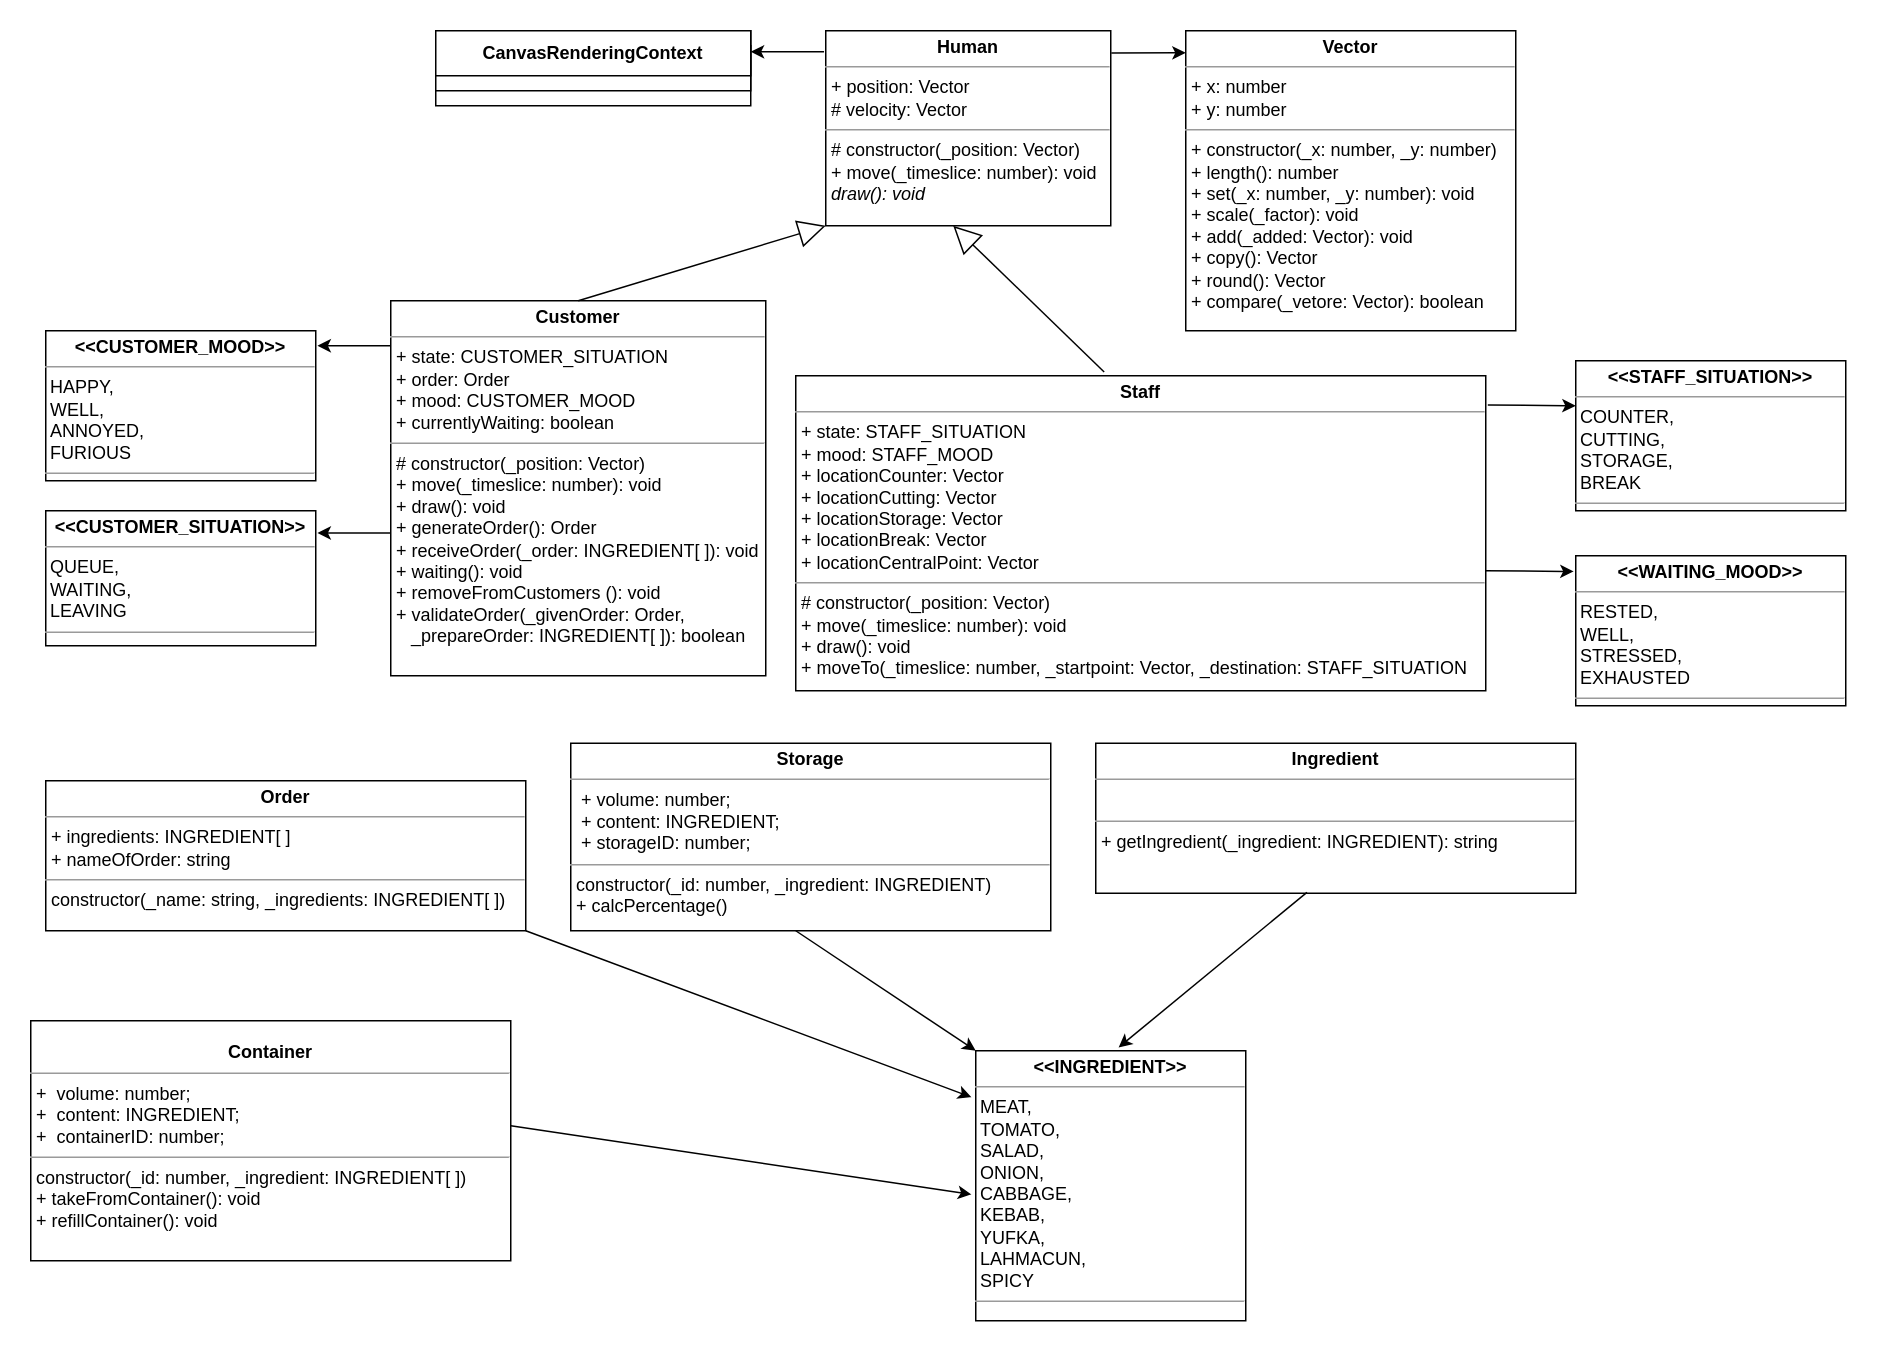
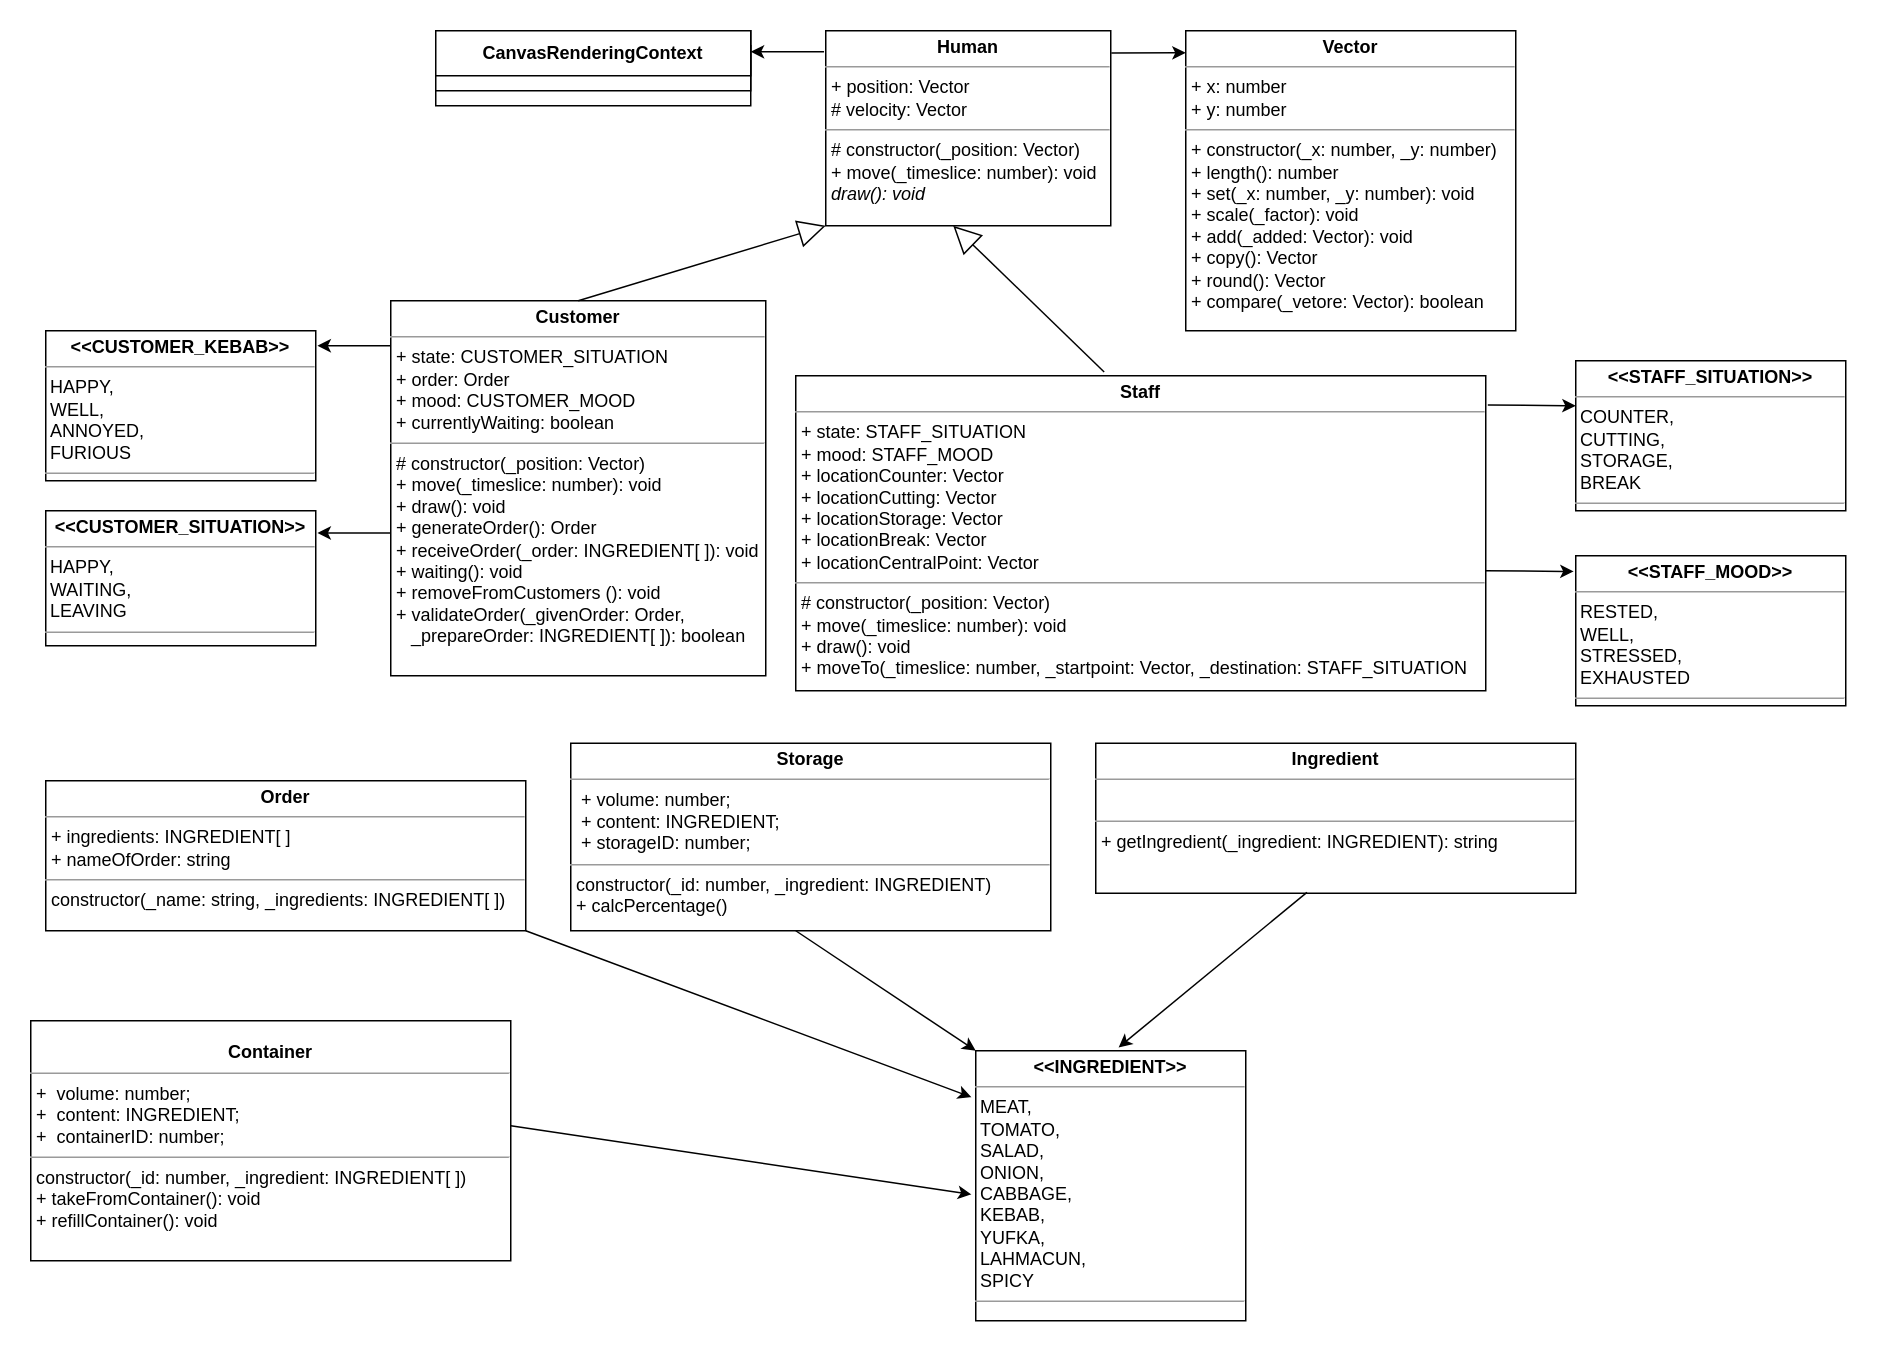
- <mxCell id="16" value="&lt;p style=&quot;margin: 0px ; margin-top: 4px ; text-align: center&quot;&gt;&lt;b&gt;&amp;lt;&amp;lt;CUSTOMER_MOOD&amp;gt;&amp;gt;&lt;/b&gt;&lt;/p&gt;&lt;hr size=&quot;1&quot;&gt;&lt;div align=&quot;left&quot;&gt;&amp;nbsp;HAPPY, &lt;br&gt;&lt;/div&gt;&lt;div align=&quot;left&quot;&gt;&amp;nbsp;WELL, &lt;br&gt;&lt;/div&gt;&lt;div align=&quot;left&quot;&gt;&amp;nbsp;ANNOYED,&lt;/div&gt;&amp;nbsp;FURIOUS&lt;hr size=&quot;1&quot;&gt;&lt;p style=&quot;margin: 0px ; margin-left: 4px&quot;&gt;&lt;br&gt;&lt;/p&gt;" style="verticalAlign=top;align=left;overflow=fill;fontSize=12;fontFamily=Helvetica;html=1;" vertex="1" parent="1"><mxGeometry x="30" y="220" width="180" height="100" as="geometry" /></mxCell>
+ <mxCell id="16" value="&lt;p style=&quot;margin: 0px ; margin-top: 4px ; text-align: center&quot;&gt;&lt;b&gt;&amp;lt;&amp;lt;CUSTOMER_KEBAB&amp;gt;&amp;gt;&lt;/b&gt;&lt;/p&gt;&lt;hr size=&quot;1&quot;&gt;&lt;div align=&quot;left&quot;&gt;&amp;nbsp;HAPPY, &lt;br&gt;&lt;/div&gt;&lt;div align=&quot;left&quot;&gt;&amp;nbsp;WELL, &lt;br&gt;&lt;/div&gt;&lt;div align=&quot;left&quot;&gt;&amp;nbsp;ANNOYED,&lt;/div&gt;&amp;nbsp;FURIOUS&lt;hr size=&quot;1&quot;&gt;&lt;p style=&quot;margin: 0px ; margin-left: 4px&quot;&gt;&lt;br&gt;&lt;/p&gt;" style="verticalAlign=top;align=left;overflow=fill;fontSize=12;fontFamily=Helvetica;html=1;" vertex="1" parent="1"><mxGeometry x="30" y="220" width="180" height="100" as="geometry" /></mxCell>
- <mxCell id="14" value="&lt;p style=&quot;margin: 0px ; margin-top: 4px ; text-align: center&quot;&gt;&lt;b&gt;&amp;lt;&amp;lt;CUSTOMER_SITUATION&amp;gt;&amp;gt;&lt;/b&gt;&lt;/p&gt;&lt;hr size=&quot;1&quot;&gt;&lt;div align=&quot;left&quot;&gt;&amp;nbsp;QUEUE, &lt;br&gt;&lt;/div&gt;&lt;div align=&quot;left&quot;&gt;&amp;nbsp;WAITING, &lt;br&gt;&lt;/div&gt;&lt;div align=&quot;left&quot;&gt;&amp;nbsp;LEAVING&lt;/div&gt;&lt;hr size=&quot;1&quot;&gt;&lt;p style=&quot;margin: 0px ; margin-left: 4px&quot;&gt;&lt;br&gt;&lt;/p&gt;" style="verticalAlign=top;align=left;overflow=fill;fontSize=12;fontFamily=Helvetica;html=1;" vertex="1" parent="1"><mxGeometry x="30" y="340" width="180" height="90" as="geometry" /></mxCell>
+ <mxCell id="14" value="&lt;p style=&quot;margin: 0px ; margin-top: 4px ; text-align: center&quot;&gt;&lt;b&gt;&amp;lt;&amp;lt;CUSTOMER_SITUATION&amp;gt;&amp;gt;&lt;/b&gt;&lt;/p&gt;&lt;hr size=&quot;1&quot;&gt;&lt;div align=&quot;left&quot;&gt;&amp;nbsp;HAPPY, &lt;br&gt;&lt;/div&gt;&lt;div align=&quot;left&quot;&gt;&amp;nbsp;WAITING, &lt;br&gt;&lt;/div&gt;&lt;div align=&quot;left&quot;&gt;&amp;nbsp;LEAVING&lt;/div&gt;&lt;hr size=&quot;1&quot;&gt;&lt;p style=&quot;margin: 0px ; margin-left: 4px&quot;&gt;&lt;br&gt;&lt;/p&gt;" style="verticalAlign=top;align=left;overflow=fill;fontSize=12;fontFamily=Helvetica;html=1;" vertex="1" parent="1"><mxGeometry x="30" y="340" width="180" height="90" as="geometry" /></mxCell>
- <mxCell id="17" value="&lt;p style=&quot;margin: 0px ; margin-top: 4px ; text-align: center&quot;&gt;&lt;b&gt;&amp;lt;&amp;lt;WAITING_MOOD&amp;gt;&amp;gt;&lt;/b&gt;&lt;/p&gt;&lt;hr size=&quot;1&quot;&gt;&amp;nbsp;RESTED,&lt;br&gt;&amp;nbsp;WELL,&lt;br&gt;&amp;nbsp;STRESSED,&lt;br&gt;&lt;div align=&quot;left&quot;&gt;&amp;nbsp;EXHAUSTED&lt;/div&gt;&lt;hr size=&quot;1&quot;&gt;&lt;p style=&quot;margin: 0px ; margin-left: 4px&quot;&gt;&lt;br&gt;&lt;/p&gt;" style="verticalAlign=top;align=left;overflow=fill;fontSize=12;fontFamily=Helvetica;html=1;" vertex="1" parent="1"><mxGeometry x="1050" y="370" width="180" height="100" as="geometry" /></mxCell>
+ <mxCell id="17" value="&lt;p style=&quot;margin: 0px ; margin-top: 4px ; text-align: center&quot;&gt;&lt;b&gt;&amp;lt;&amp;lt;STAFF_MOOD&amp;gt;&amp;gt;&lt;/b&gt;&lt;/p&gt;&lt;hr size=&quot;1&quot;&gt;&amp;nbsp;RESTED,&lt;br&gt;&amp;nbsp;WELL,&lt;br&gt;&amp;nbsp;STRESSED,&lt;br&gt;&lt;div align=&quot;left&quot;&gt;&amp;nbsp;EXHAUSTED&lt;/div&gt;&lt;hr size=&quot;1&quot;&gt;&lt;p style=&quot;margin: 0px ; margin-left: 4px&quot;&gt;&lt;br&gt;&lt;/p&gt;" style="verticalAlign=top;align=left;overflow=fill;fontSize=12;fontFamily=Helvetica;html=1;" vertex="1" parent="1"><mxGeometry x="1050" y="370" width="180" height="100" as="geometry" /></mxCell>
